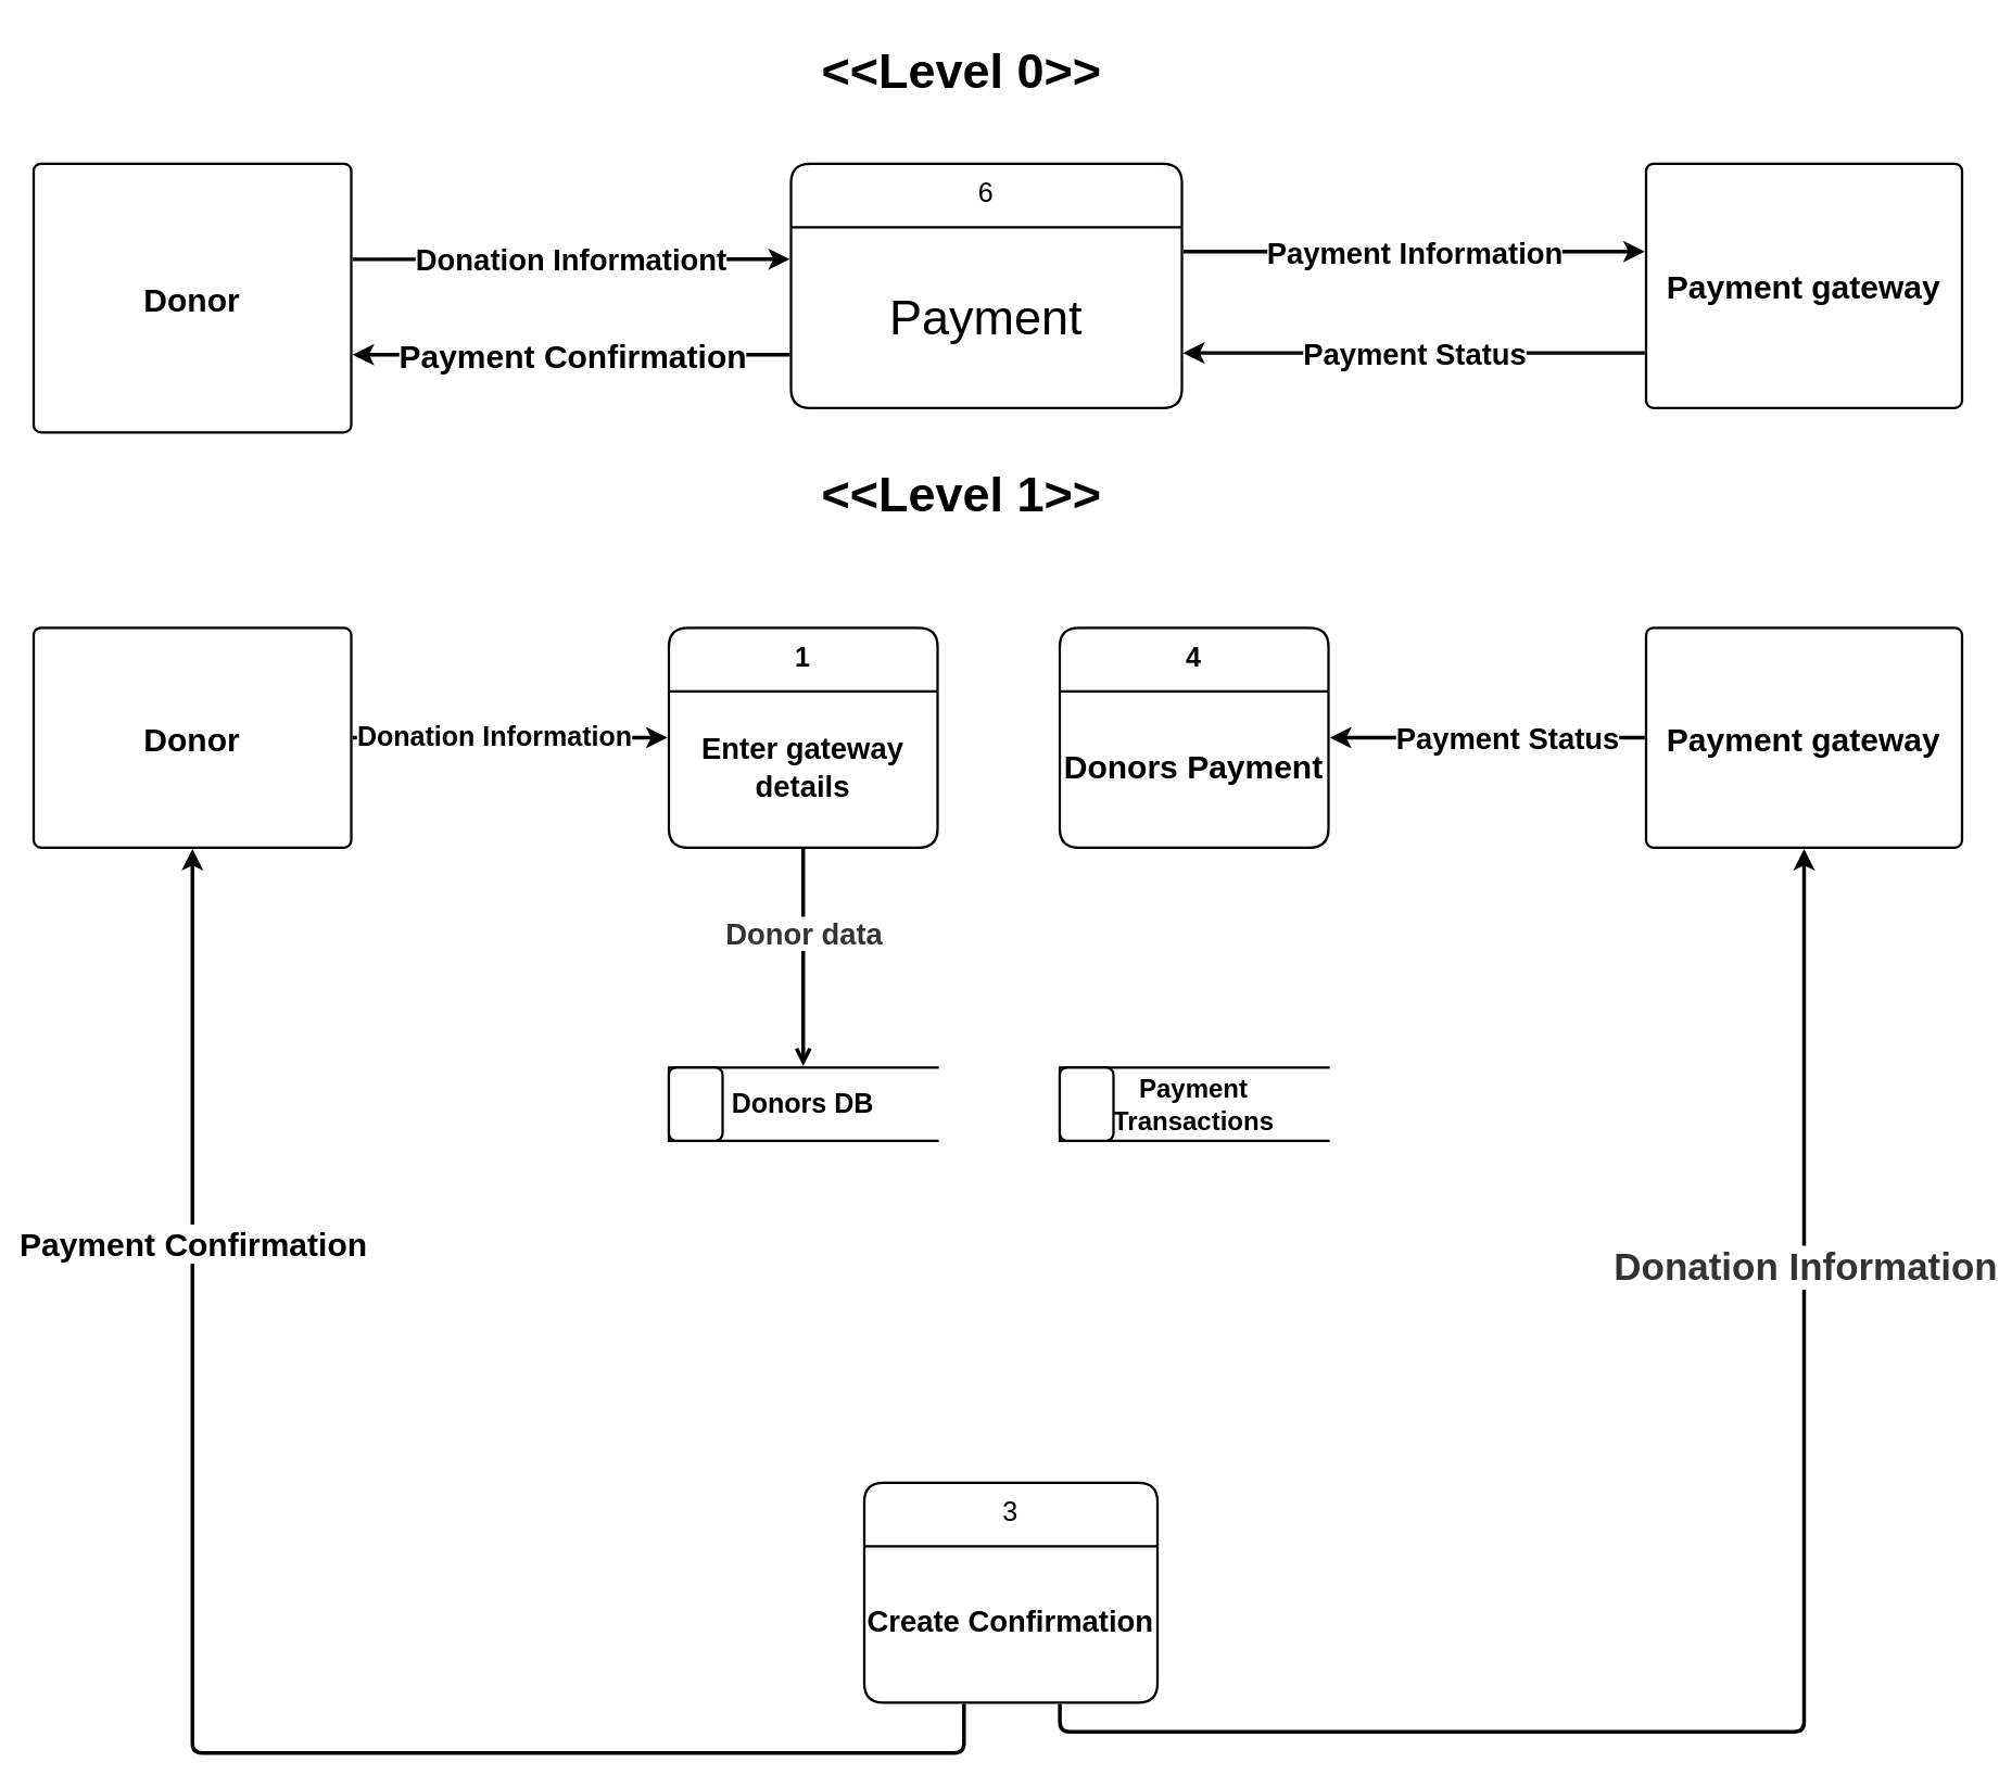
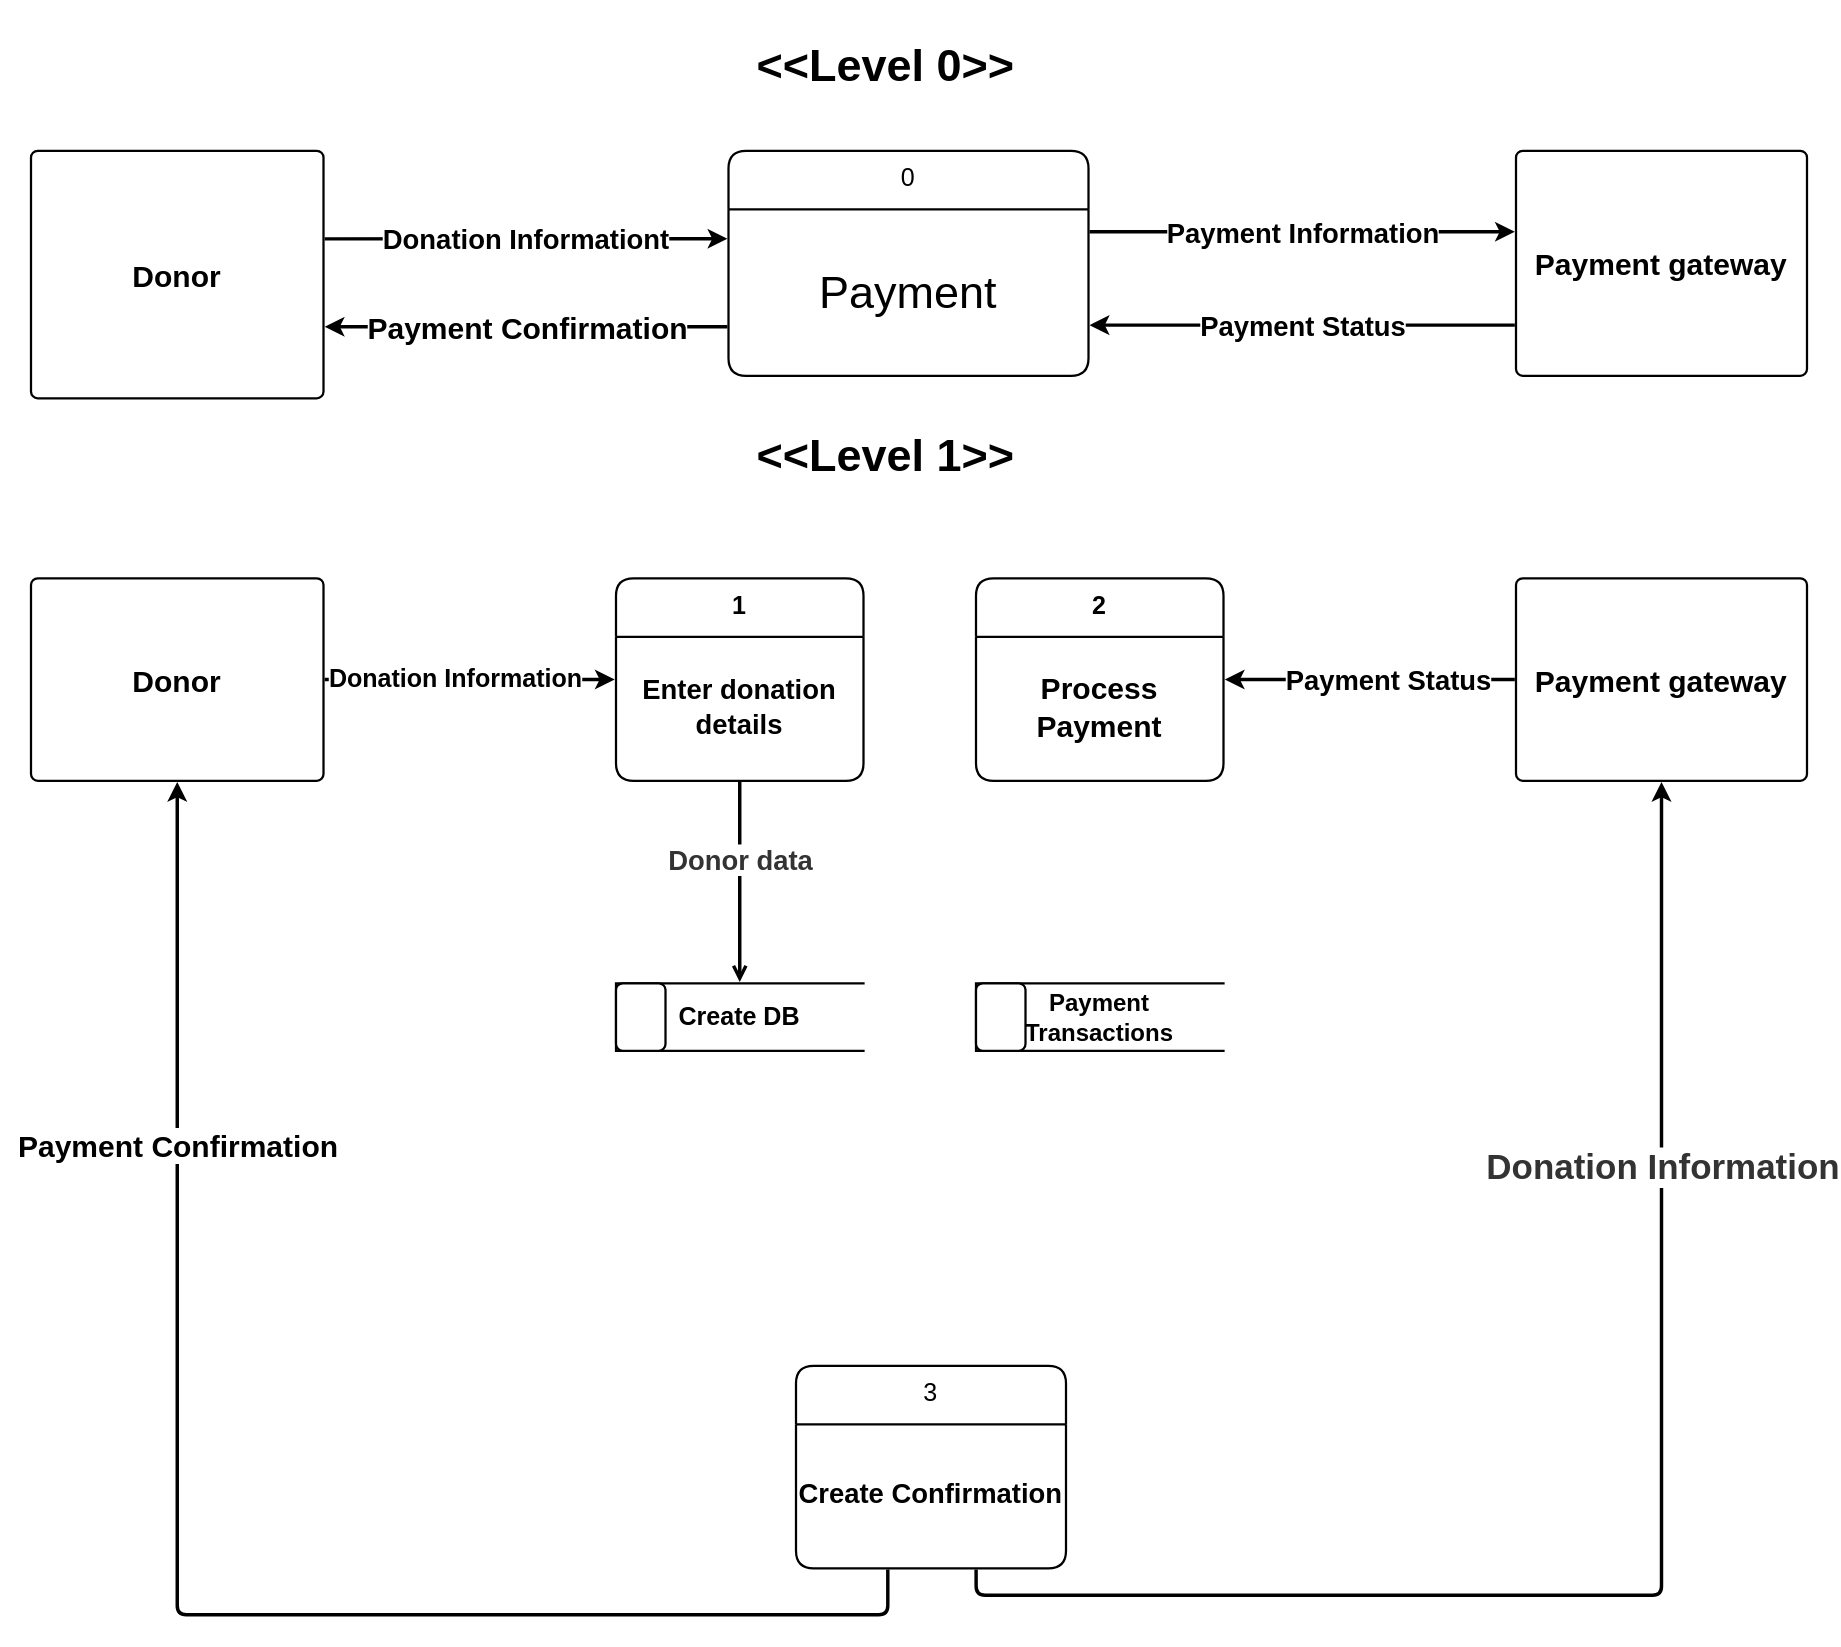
- <mxCell id="2" value="&lt;div style=&quot;display: flex; justify-content: center; text-align: center; align-items: baseline; font-size: 0; line-height: 1.25;margin-top: -2px;&quot;&gt;&lt;span&gt;&lt;span style=&quot;font-size:16.7px;&quot;&gt;6&lt;/span&gt;&lt;/span&gt;&lt;/div&gt;" style="shape=swimlane;html=1;rounded=1;arcSize=10;collapsible=0;fontStyle=0;startSize=39;whiteSpace=wrap;overflow=block;blockSpacing=1;fontSize=13;spacing=0;verticalAlign=middle;strokeOpacity=100;fillOpacity=100;fillColor=#ffffff;strokeWidth=1.5;swimlaneFillColor=#ffffff;" parent="1" vertex="1"><mxGeometry x="485" y="100" width="240" height="150" as="geometry" /></mxCell>
+ <mxCell id="2" value="&lt;div style=&quot;display: flex; justify-content: center; text-align: center; align-items: baseline; font-size: 0; line-height: 1.25;margin-top: -2px;&quot;&gt;&lt;span&gt;&lt;span style=&quot;font-size:16.7px;&quot;&gt;0&lt;/span&gt;&lt;/span&gt;&lt;/div&gt;" style="shape=swimlane;html=1;rounded=1;arcSize=10;collapsible=0;fontStyle=0;startSize=39;whiteSpace=wrap;overflow=block;blockSpacing=1;fontSize=13;spacing=0;verticalAlign=middle;strokeOpacity=100;fillOpacity=100;fillColor=#ffffff;strokeWidth=1.5;swimlaneFillColor=#ffffff;" parent="1" vertex="1"><mxGeometry x="485" y="100" width="240" height="150" as="geometry" /></mxCell>
- <mxCell id="20" value="&lt;div style=&quot;display: flex; justify-content: center; text-align: center; align-items: baseline; font-size: 0; line-height: 1.25;margin-top: -2px;&quot;&gt;&lt;span&gt;&lt;span style=&quot;font-size:16.7px;font-weight: bold;&quot;&gt;4&lt;/span&gt;&lt;/span&gt;&lt;/div&gt;" style="shape=swimlane;html=1;rounded=1;arcSize=10;collapsible=0;fontStyle=0;startSize=39;whiteSpace=wrap;overflow=block;blockSpacing=1;fontSize=13;spacing=0;strokeOpacity=100;fillOpacity=100;fillColor=#ffffff;strokeWidth=1.5;swimlaneFillColor=#ffffff;" parent="1" vertex="1"><mxGeometry x="650" y="385" width="165" height="135" as="geometry" /></mxCell>
+ <mxCell id="20" value="&lt;div style=&quot;display: flex; justify-content: center; text-align: center; align-items: baseline; font-size: 0; line-height: 1.25;margin-top: -2px;&quot;&gt;&lt;span&gt;&lt;span style=&quot;font-size:16.7px;font-weight: bold;&quot;&gt;2&lt;/span&gt;&lt;/span&gt;&lt;/div&gt;" style="shape=swimlane;html=1;rounded=1;arcSize=10;collapsible=0;fontStyle=0;startSize=39;whiteSpace=wrap;overflow=block;blockSpacing=1;fontSize=13;spacing=0;strokeOpacity=100;fillOpacity=100;fillColor=#ffffff;strokeWidth=1.5;swimlaneFillColor=#ffffff;" parent="1" vertex="1"><mxGeometry x="650" y="385" width="165" height="135" as="geometry" /></mxCell>
- <mxCell id="17" value="&lt;div style=&quot;display: flex; justify-content: center; text-align: center; align-items: baseline; font-size: 0; line-height: 1.25;margin-top: -2px;&quot;&gt;&lt;span&gt;&lt;span style=&quot;font-size:18.3px;font-weight: bold;&quot;&gt;Enter gateway details&lt;/span&gt;&lt;/span&gt;&lt;/div&gt;" style="rounded=1;arcSize=10;strokeColor=none;fillColor=none;whiteSpace=wrap;overflow=block;blockSpacing=1;html=1;fontSize=13;spacing=0;strokeOpacity=100;fillOpacity=100;strokeWidth=1.5;" parent="16" vertex="1"><mxGeometry y="39" width="165" height="96" as="geometry" /></mxCell>
+ <mxCell id="17" value="&lt;div style=&quot;display: flex; justify-content: center; text-align: center; align-items: baseline; font-size: 0; line-height: 1.25;margin-top: -2px;&quot;&gt;&lt;span&gt;&lt;span style=&quot;font-size:18.3px;font-weight: bold;&quot;&gt;Enter donation details&lt;/span&gt;&lt;/span&gt;&lt;/div&gt;" style="rounded=1;arcSize=10;strokeColor=none;fillColor=none;whiteSpace=wrap;overflow=block;blockSpacing=1;html=1;fontSize=13;spacing=0;strokeOpacity=100;fillOpacity=100;strokeWidth=1.5;" parent="16" vertex="1"><mxGeometry y="39" width="165" height="96" as="geometry" /></mxCell>
- <mxCell id="21" value="&lt;div style=&quot;display: flex; justify-content: center; text-align: center; align-items: baseline; font-size: 0; line-height: 1.25;margin-top: -2px;&quot;&gt;&lt;span&gt;&lt;span style=&quot;font-size:20px;font-weight: bold;&quot;&gt;Donors Payment&lt;/span&gt;&lt;/span&gt;&lt;/div&gt;" style="rounded=1;arcSize=10;strokeColor=none;fillColor=none;whiteSpace=wrap;overflow=block;blockSpacing=1;html=1;fontSize=13;spacing=0;strokeOpacity=100;fillOpacity=100;strokeWidth=1.5;" parent="20" vertex="1"><mxGeometry y="39" width="165" height="96" as="geometry" /></mxCell>
+ <mxCell id="21" value="&lt;div style=&quot;display: flex; justify-content: center; text-align: center; align-items: baseline; font-size: 0; line-height: 1.25;margin-top: -2px;&quot;&gt;&lt;span&gt;&lt;span style=&quot;font-size:20px;font-weight: bold;&quot;&gt;Process Payment&lt;/span&gt;&lt;/span&gt;&lt;/div&gt;" style="rounded=1;arcSize=10;strokeColor=none;fillColor=none;whiteSpace=wrap;overflow=block;blockSpacing=1;html=1;fontSize=13;spacing=0;strokeOpacity=100;fillOpacity=100;strokeWidth=1.5;" parent="20" vertex="1"><mxGeometry y="39" width="165" height="96" as="geometry" /></mxCell>
- <mxCell id="30" value="Donors  DB" style="html=1;overflow=block;blockSpacing=1;shape=partialRectangle;right=0;whiteSpace=wrap;fontSize=16.7;fontStyle=1;spacing=0;strokeOpacity=100;fillOpacity=100;rounded=1;absoluteArcSize=1;arcSize=9;fillColor=#ffffff;strokeWidth=1.5;" parent="1" vertex="1"><mxGeometry x="410" y="655" width="165" height="45" as="geometry" /></mxCell>
+ <mxCell id="30" value="Create  DB" style="html=1;overflow=block;blockSpacing=1;shape=partialRectangle;right=0;whiteSpace=wrap;fontSize=16.7;fontStyle=1;spacing=0;strokeOpacity=100;fillOpacity=100;rounded=1;absoluteArcSize=1;arcSize=9;fillColor=#ffffff;strokeWidth=1.5;" parent="1" vertex="1"><mxGeometry x="410" y="655" width="165" height="45" as="geometry" /></mxCell>
